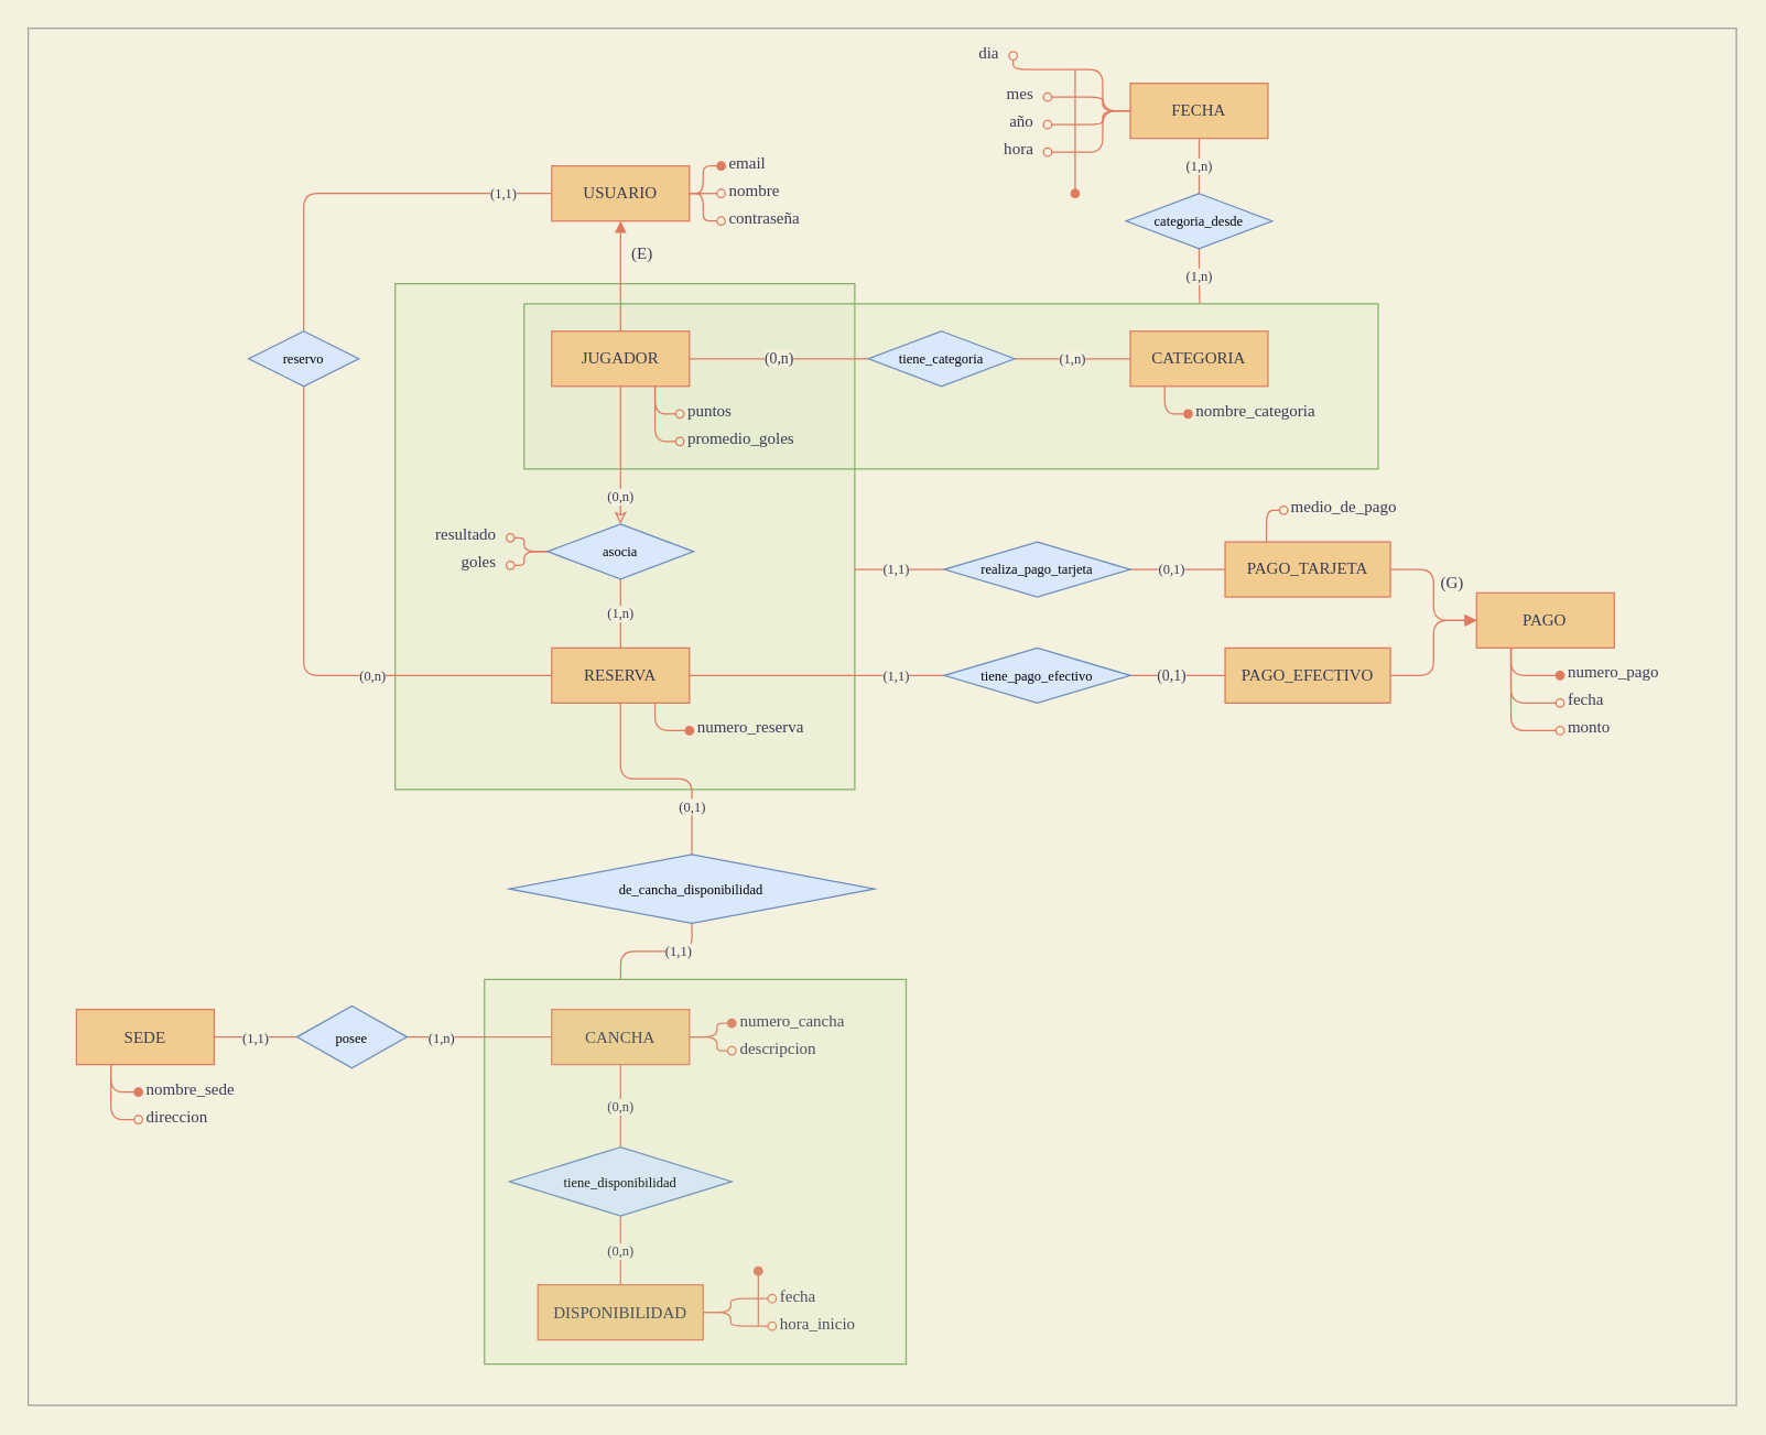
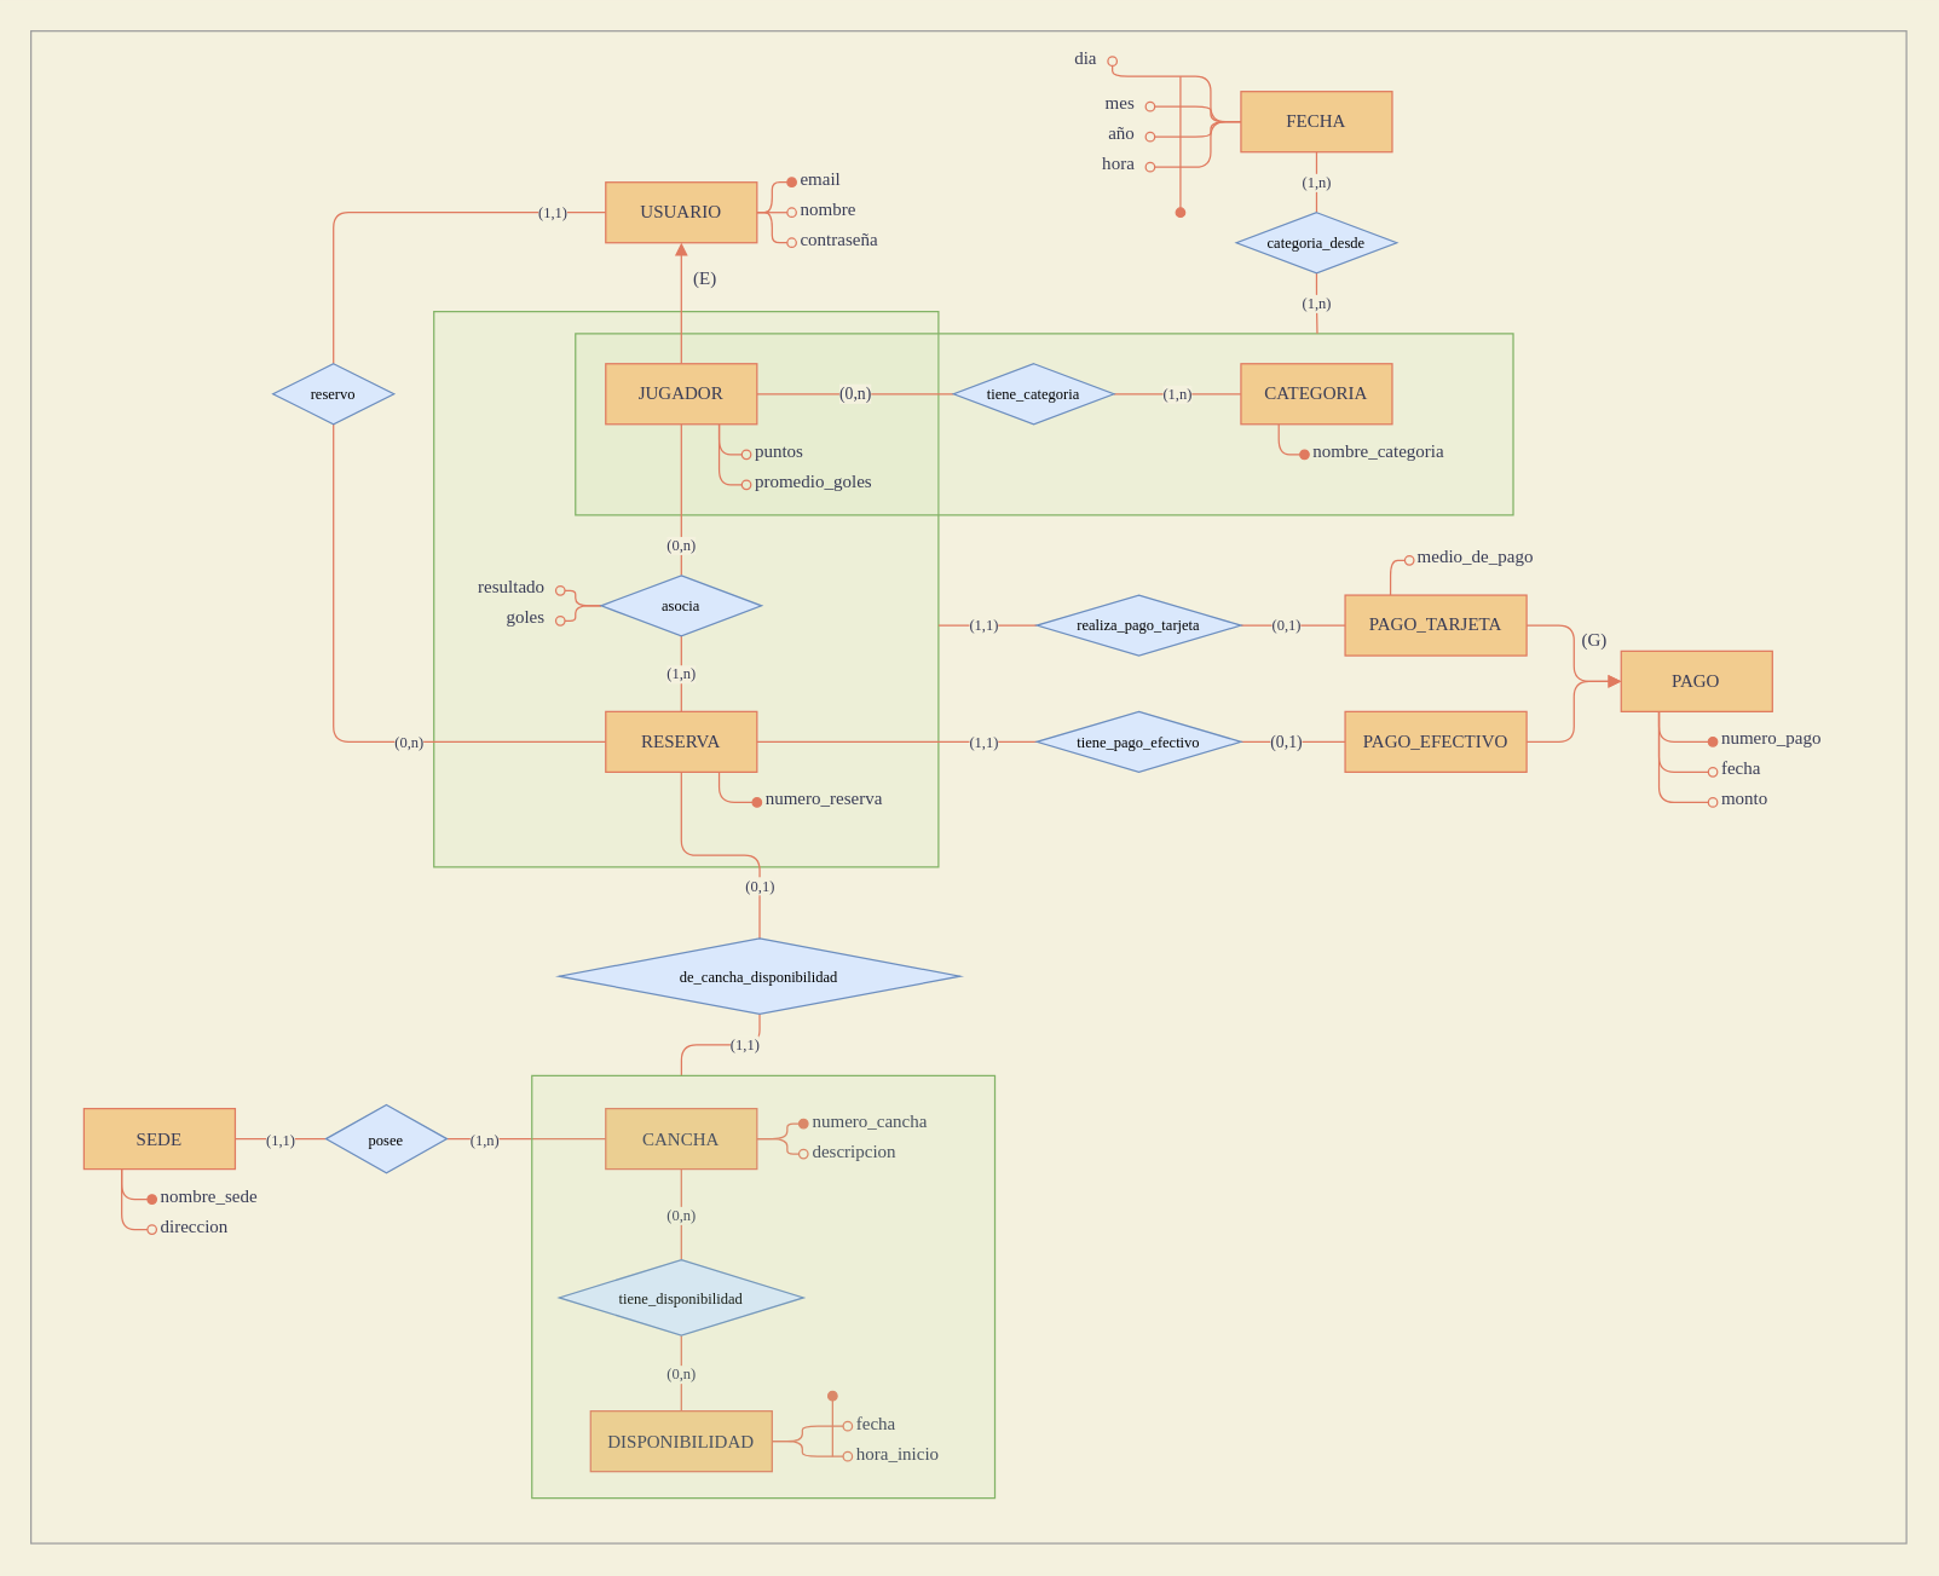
- <mxCell id="16" value="(0,n)" style="edgeStyle=orthogonalEdgeStyle;orthogonalLoop=1;jettySize=auto;html=1;exitX=0.5;exitY=1;exitDx=0;exitDy=0;entryX=0.5;entryY=0;entryDx=0;entryDy=0;labelBackgroundColor=#F4F1DE;endArrow=classic;endFill=0;strokeColor=#E07A5F;fontFamily=Montserrat;fontSize=10;fontColor=#393C56;" edge="1" parent="1" source="17" target="33"><mxGeometry x="0.6" relative="1" as="geometry"><mxPoint as="offset" /></mxGeometry></mxCell>
+ <mxCell id="16" value="(0,n)" style="edgeStyle=orthogonalEdgeStyle;orthogonalLoop=1;jettySize=auto;html=1;exitX=0.5;exitY=1;exitDx=0;exitDy=0;entryX=0.5;entryY=0;entryDx=0;entryDy=0;labelBackgroundColor=#F4F1DE;endArrow=none;endFill=0;strokeColor=#E07A5F;fontFamily=Montserrat;fontSize=10;fontColor=#393C56;" edge="1" parent="1" source="17" target="33"><mxGeometry x="0.6" relative="1" as="geometry"><mxPoint as="offset" /></mxGeometry></mxCell>
